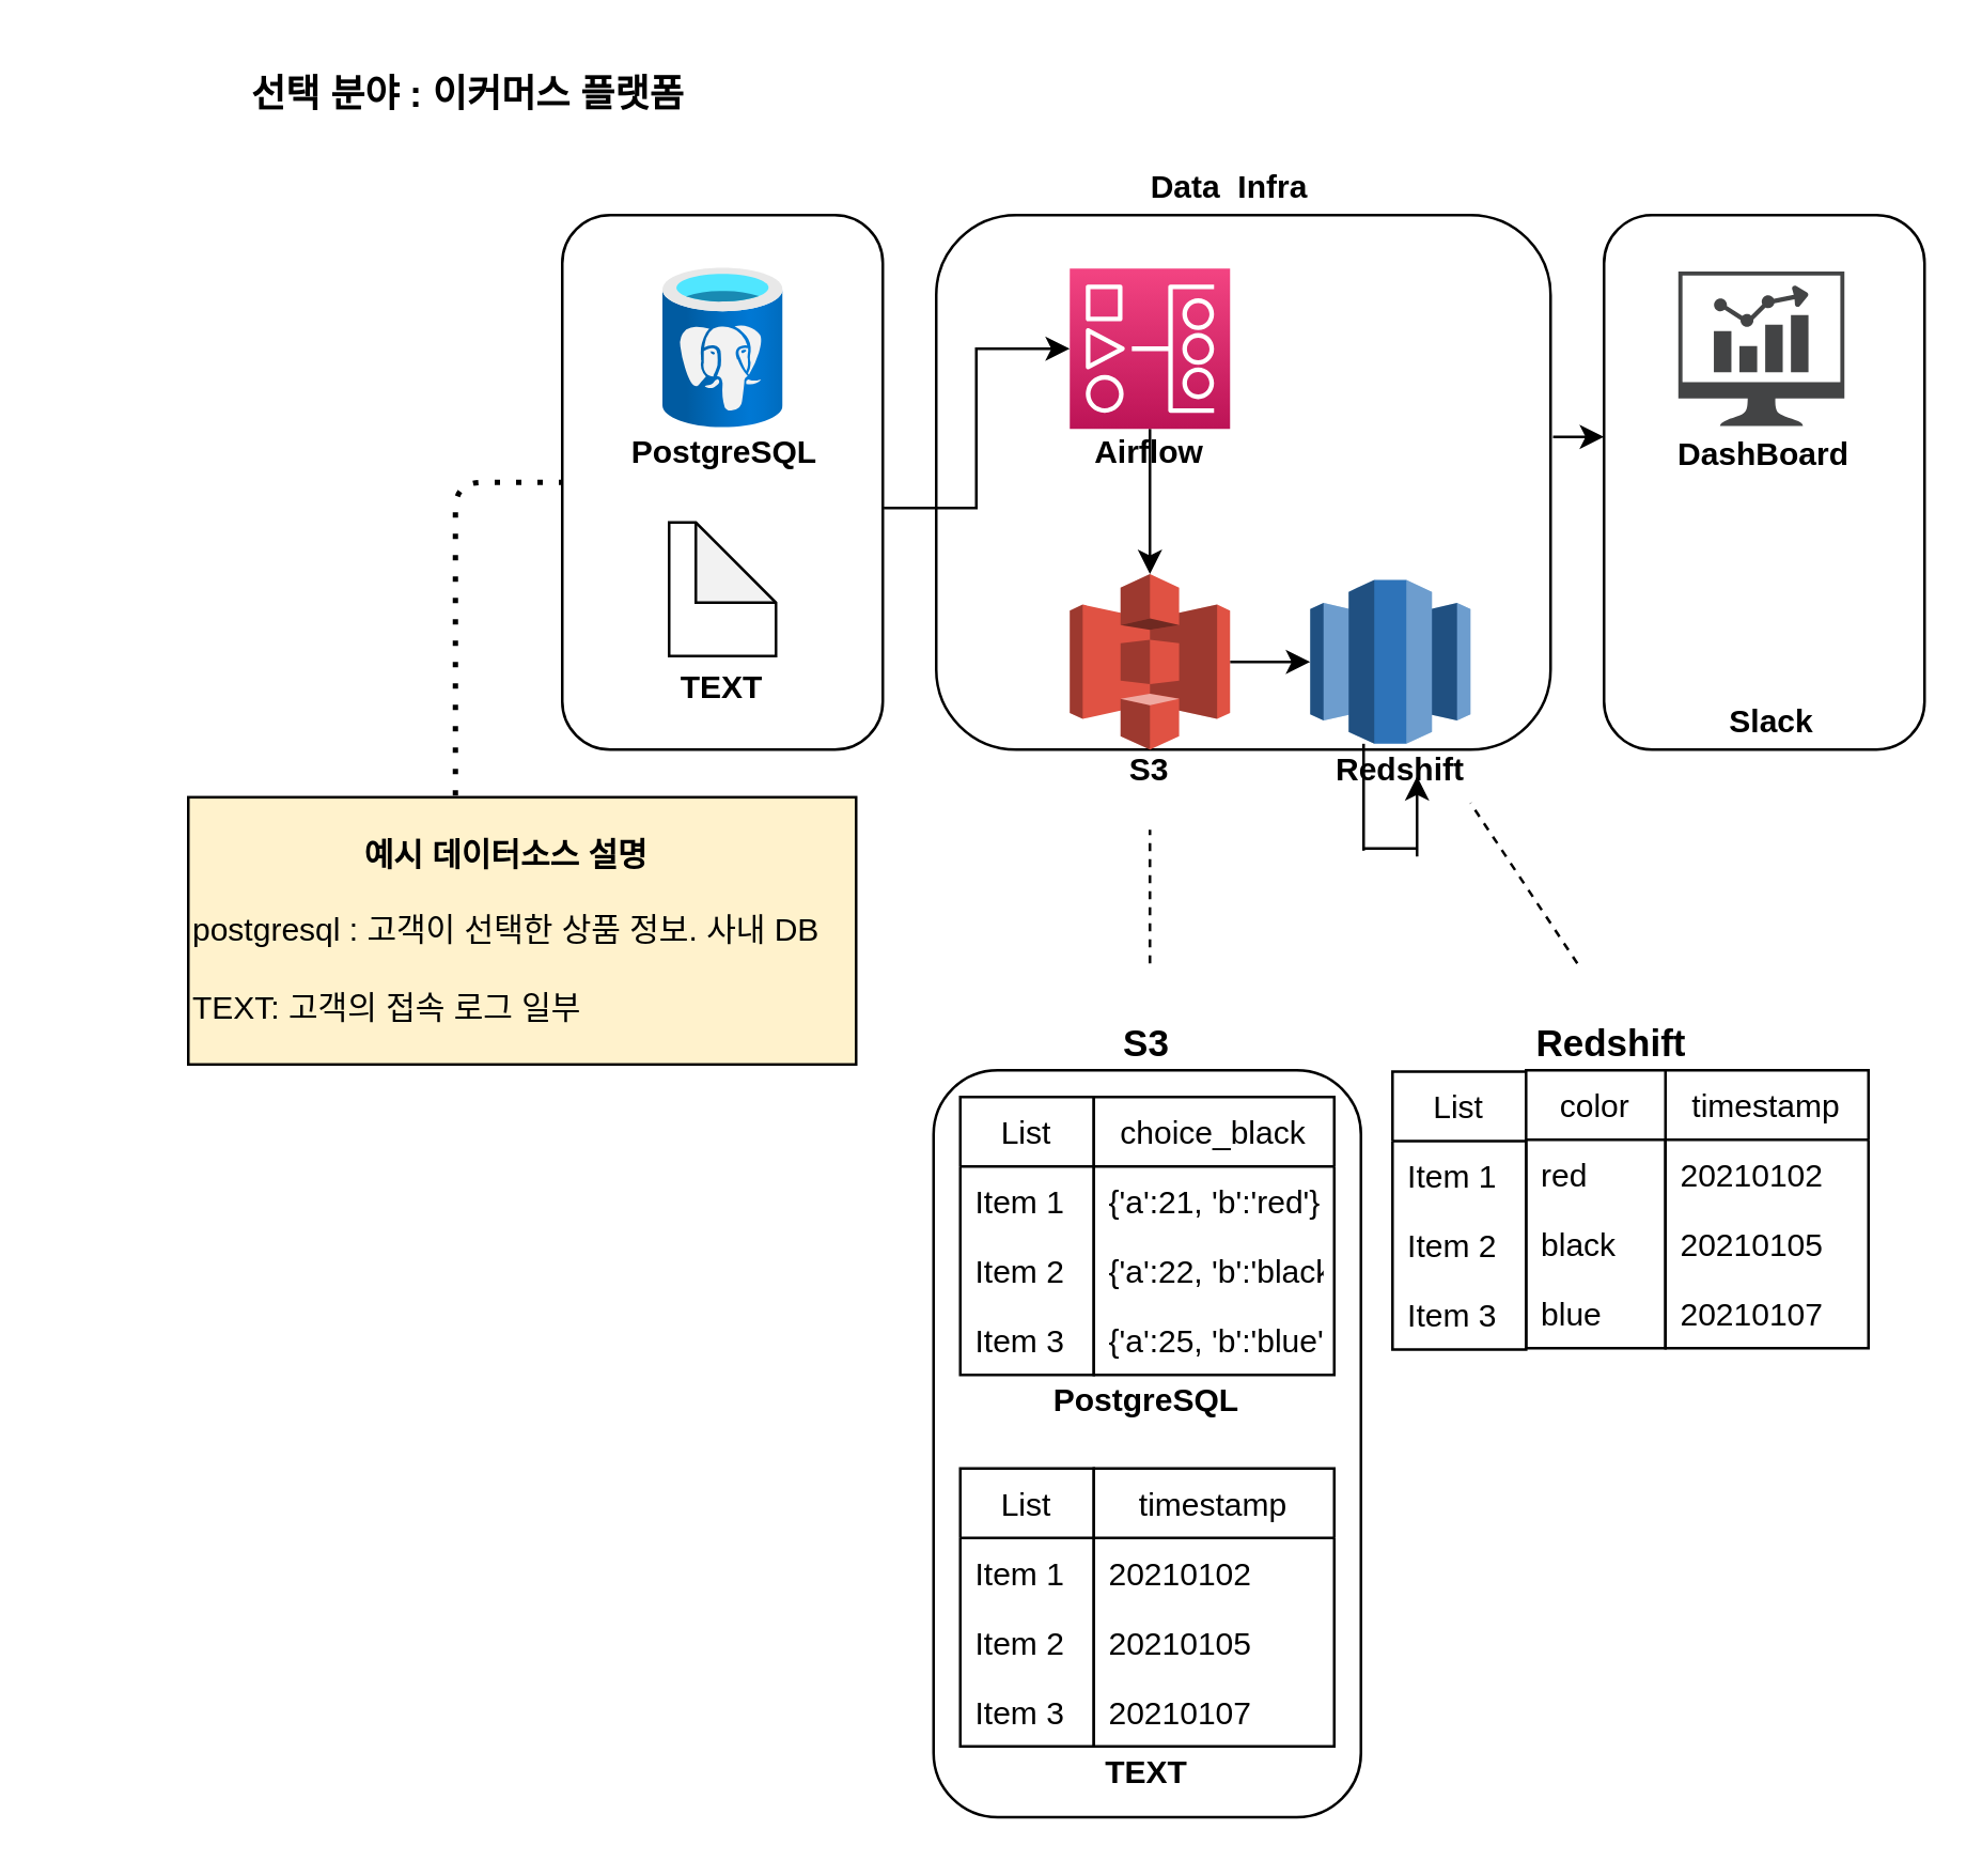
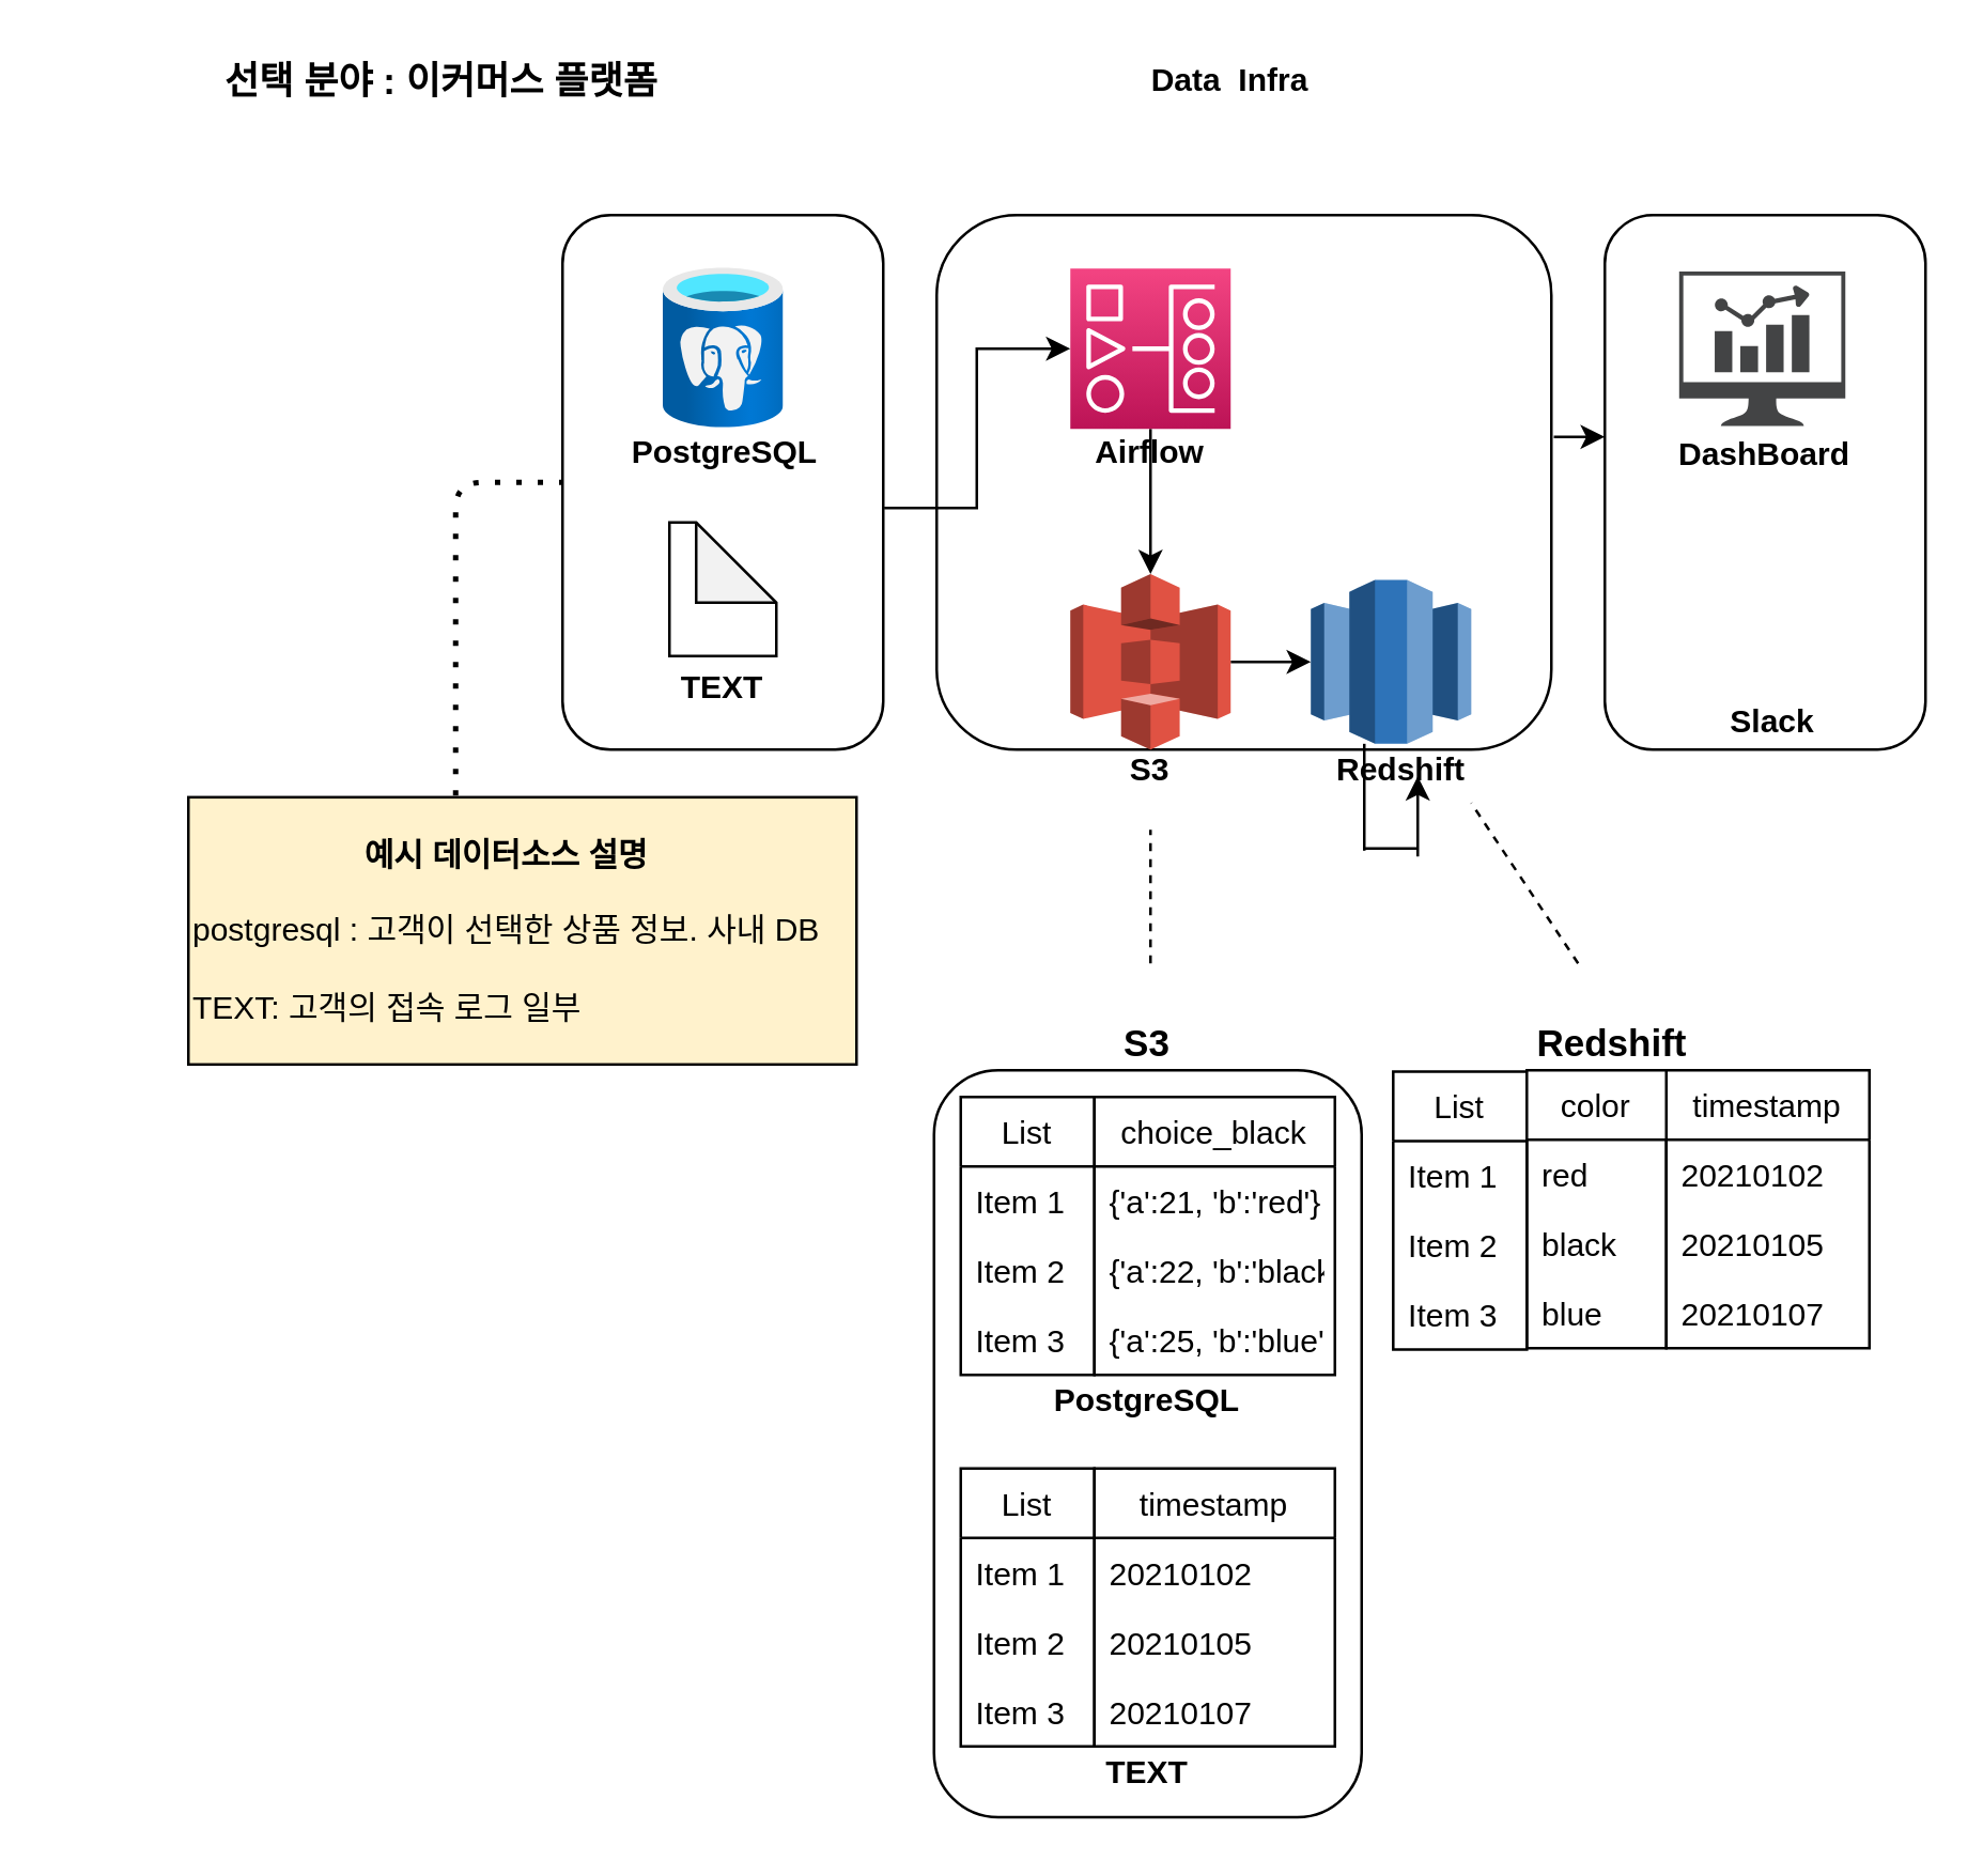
- <mxCell id="16" value="&lt;b&gt;&lt;font style=&quot;font-size: 14px&quot;&gt;선택 분야 : 이커머스 플랫폼&lt;/font&gt;&lt;/b&gt;" style="text;html=1;strokeColor=none;fillColor=none;align=center;verticalAlign=middle;whiteSpace=wrap;rounded=0;" vertex="1" parent="1"><mxGeometry x="30" y="25" width="290" height="20" as="geometry" /></mxCell>
+ <mxCell id="16" value="&lt;b&gt;&lt;font style=&quot;font-size: 14px&quot;&gt;선택 분야 : 이커머스 플랫폼&lt;/font&gt;&lt;/b&gt;" style="text;html=1;strokeColor=none;fillColor=none;align=center;verticalAlign=middle;whiteSpace=wrap;rounded=0;" vertex="1" parent="1"><mxGeometry x="20" y="20" width="290" height="20" as="geometry" /></mxCell>
- <mxCell id="7" value="&lt;b&gt;Data&amp;nbsp; Infra&lt;/b&gt;" style="text;html=1;strokeColor=none;fillColor=none;align=center;verticalAlign=middle;whiteSpace=wrap;rounded=0;" vertex="1" parent="1"><mxGeometry x="420" y="60" width="80" height="20" as="geometry" /></mxCell>
+ <mxCell id="7" value="&lt;b&gt;Data&amp;nbsp; Infra&lt;/b&gt;" style="text;html=1;strokeColor=none;fillColor=none;align=center;verticalAlign=middle;whiteSpace=wrap;rounded=0;" vertex="1" parent="1"><mxGeometry x="420" y="20" width="80" height="20" as="geometry" /></mxCell>
